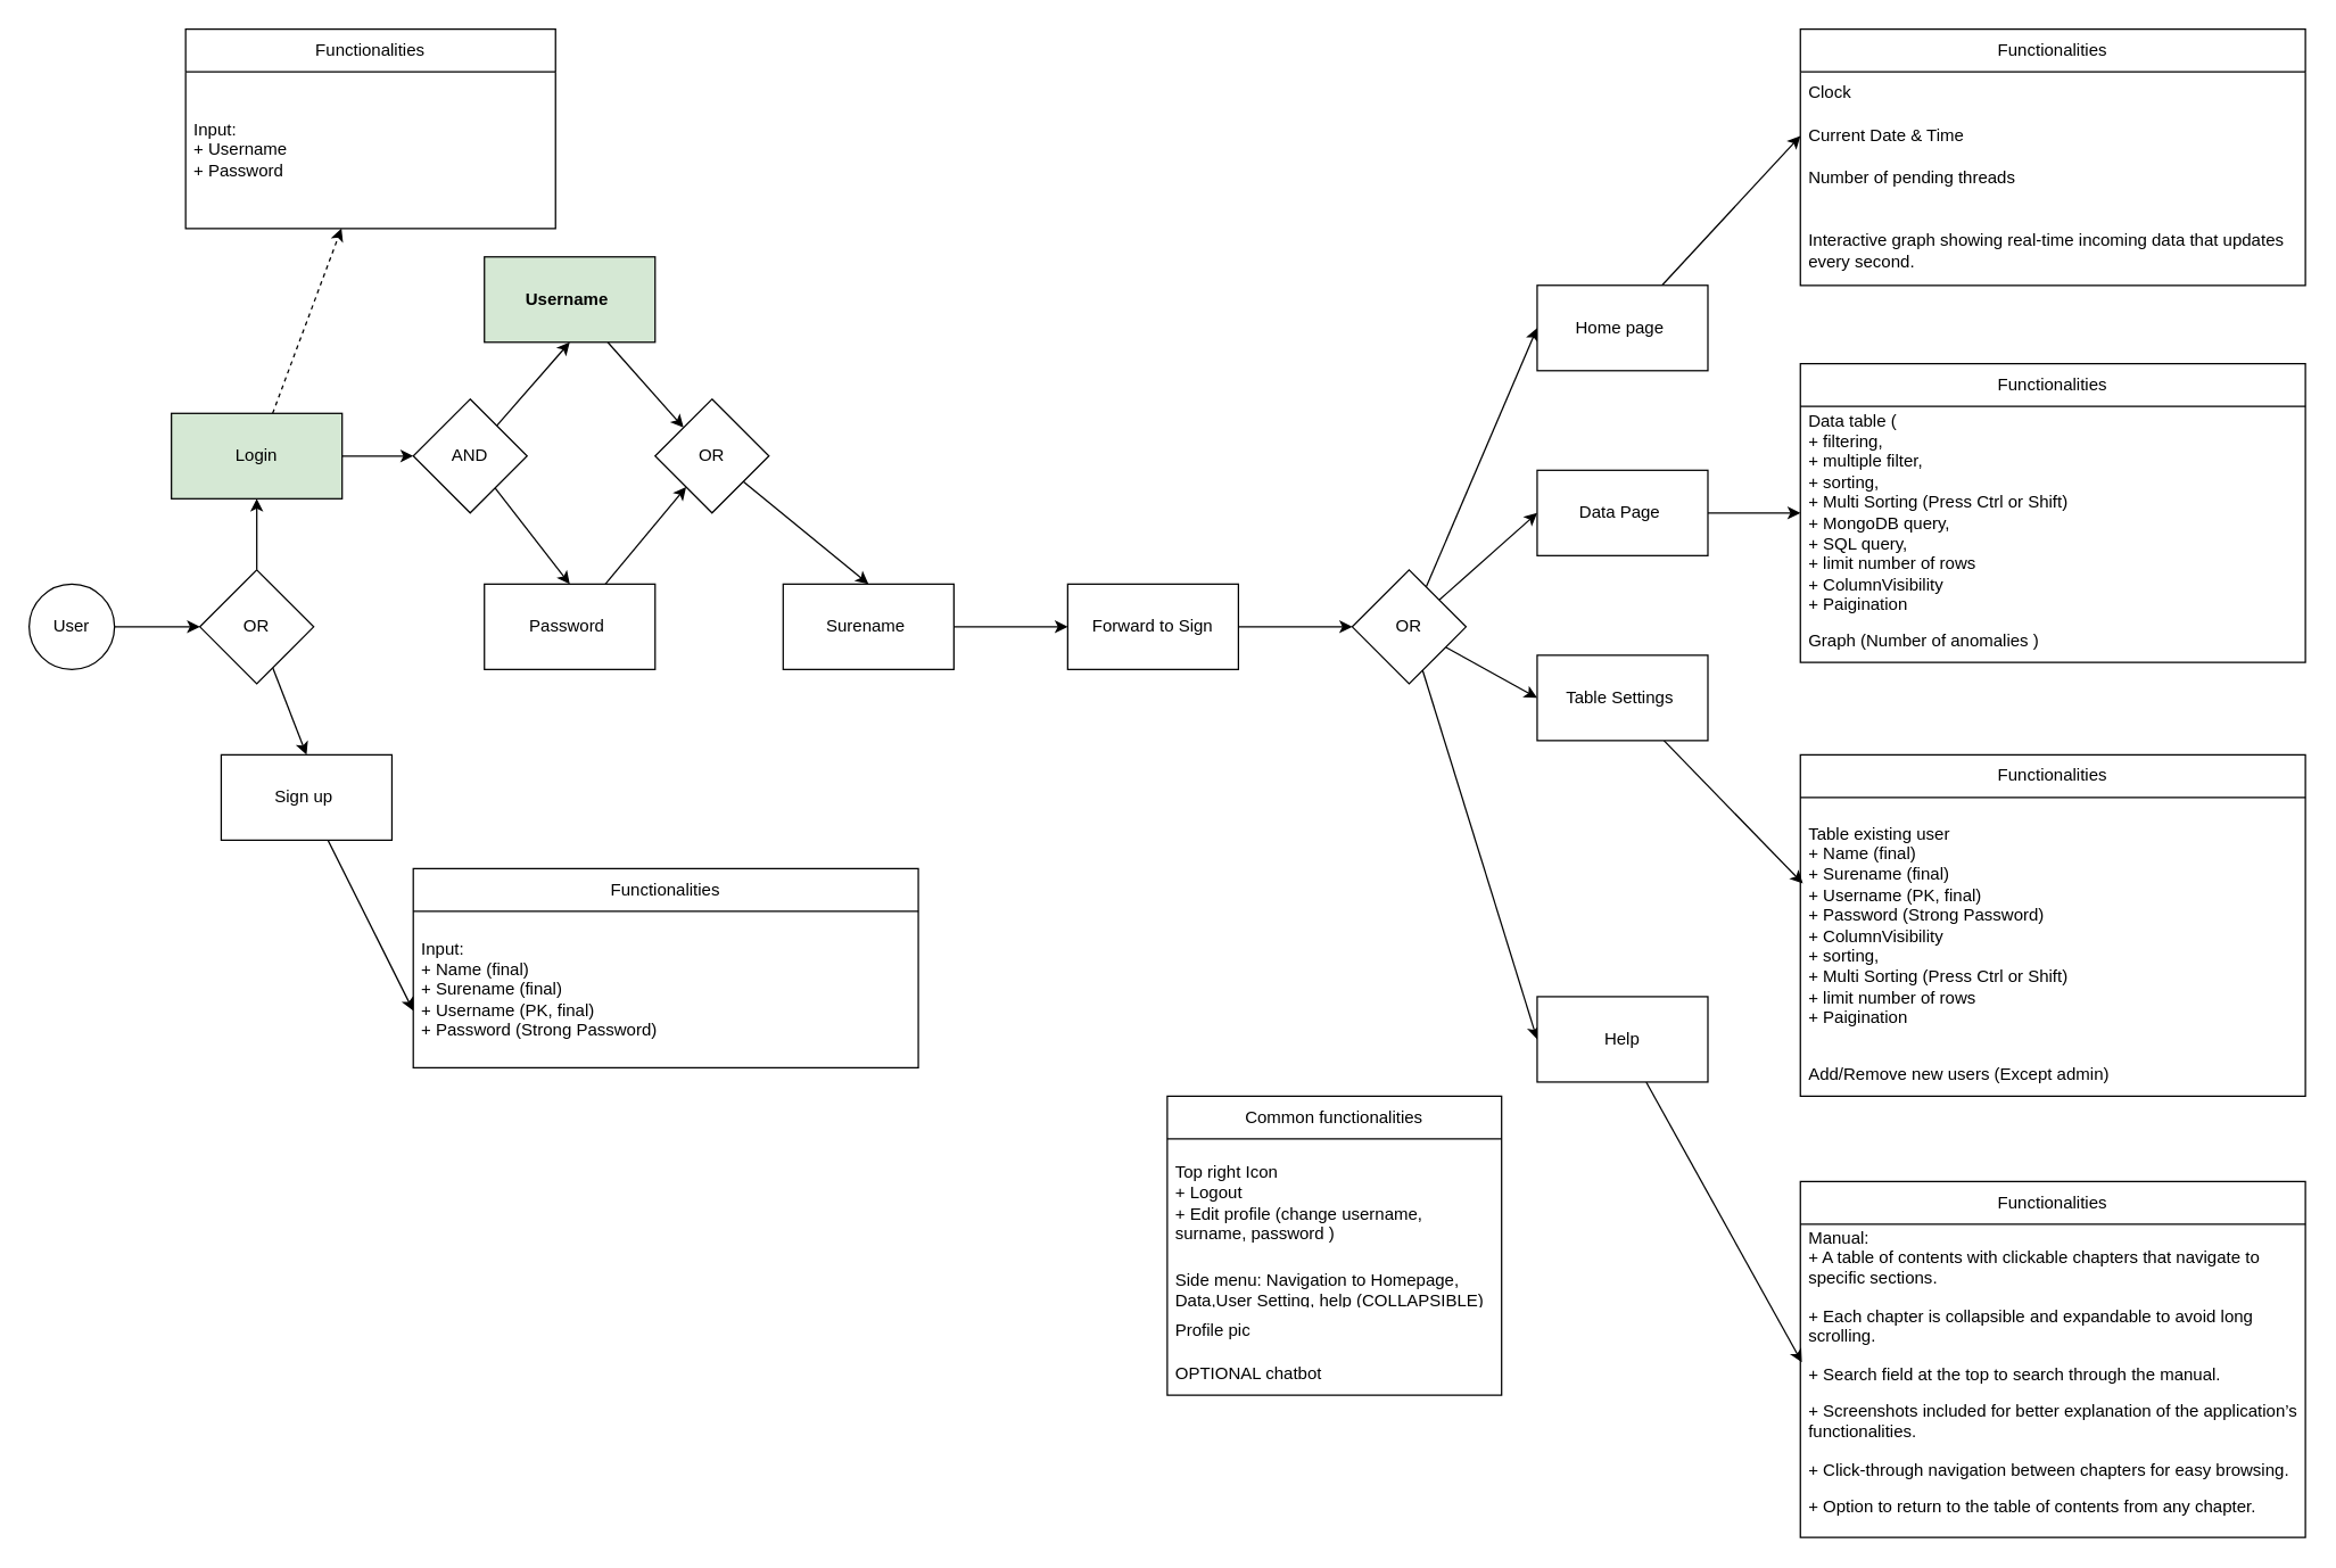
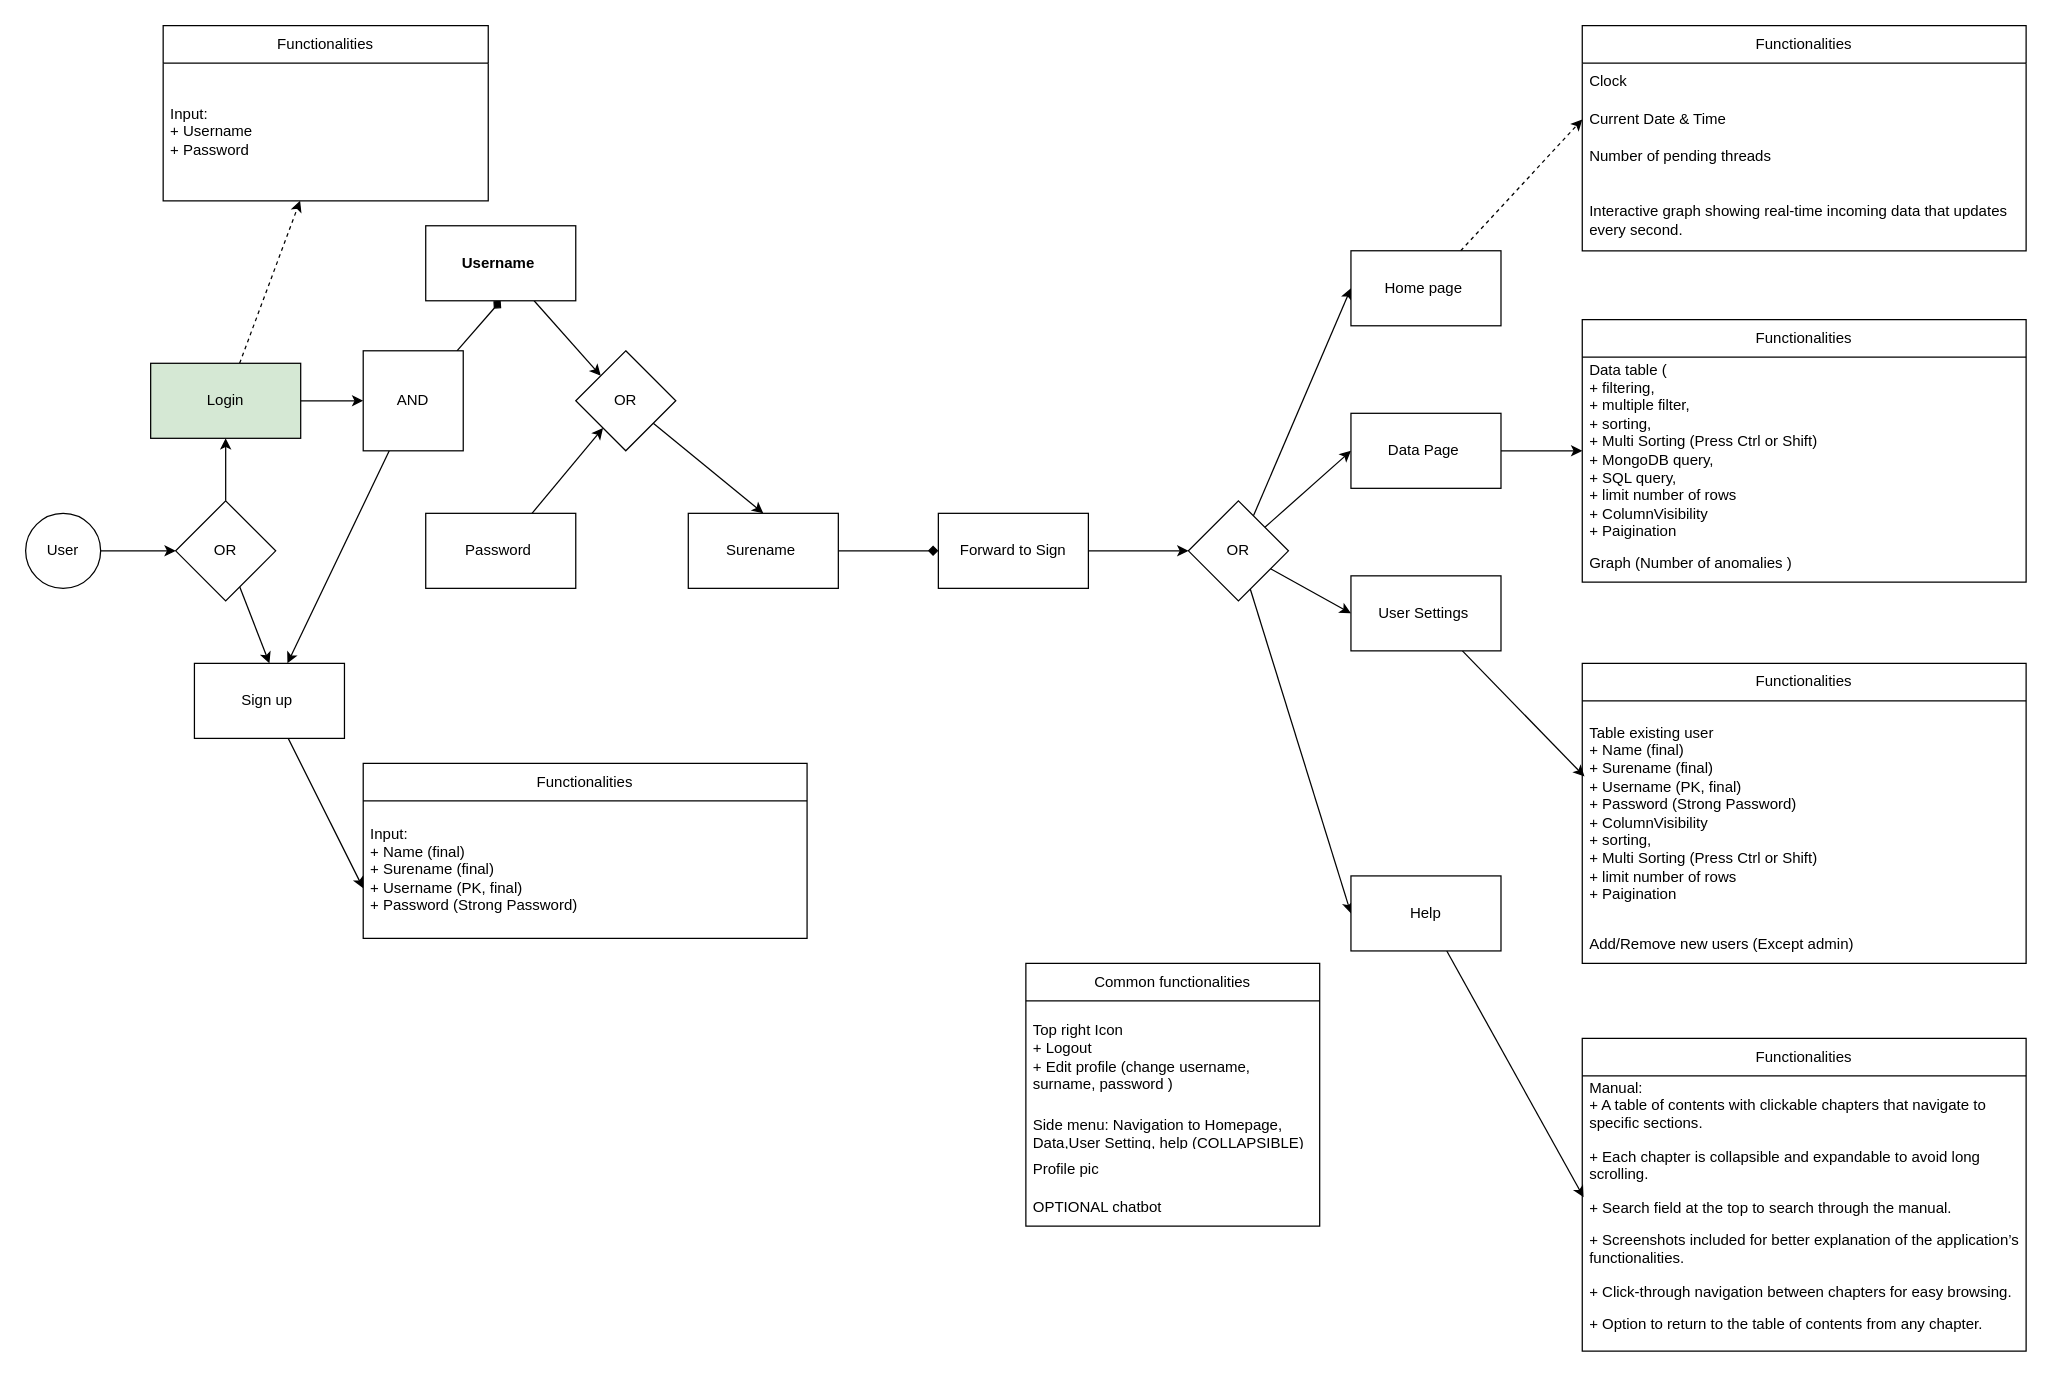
- <mxCell id="36" style="edgeStyle=none;html=1;entryX=0;entryY=0.5;entryDx=0;entryDy=0;" parent="1" source="37" target="40" edge="1"><mxGeometry relative="1" as="geometry" /></mxCell>
+ <mxCell id="36" style="edgeStyle=none;html=1;entryX=0;entryY=0.5;entryDx=0;entryDy=0;dashed=1;" parent="1" source="37" target="40" edge="1"><mxGeometry relative="1" as="geometry" /></mxCell>
- <mxCell id="16" value="Username&amp;nbsp;" style="whiteSpace=wrap;html=1;fontStyle=1;fillColor=#d5e8d4;" parent="1" vertex="1"><mxGeometry x="340" y="180" width="120" height="60" as="geometry" /></mxCell>
+ <mxCell id="16" value="Username&amp;nbsp;" style="whiteSpace=wrap;html=1;fontStyle=1" parent="1" vertex="1"><mxGeometry x="340" y="180" width="120" height="60" as="geometry" /></mxCell>
- <mxCell id="12" style="edgeStyle=none;html=1;entryX=0.5;entryY=1;entryDx=0;entryDy=0;" parent="1" source="14" target="16" edge="1"><mxGeometry relative="1" as="geometry" /></mxCell>
+ <mxCell id="12" style="edgeStyle=none;html=1;entryX=0.5;entryY=1;entryDx=0;entryDy=0;endArrow=diamond;" parent="1" source="14" target="16" edge="1"><mxGeometry relative="1" as="geometry" /></mxCell>
- <mxCell id="14" value="AND" style="rhombus;whiteSpace=wrap;html=1;" parent="1" vertex="1"><mxGeometry x="290" y="280" width="80" height="80" as="geometry" /></mxCell>
+ <mxCell id="14" value="AND" style="whiteSpace=wrap;html=1;rounded=0;" parent="1" vertex="1"><mxGeometry x="290" y="280" width="80" height="80" as="geometry" /></mxCell>
- <mxCell id="13" style="edgeStyle=none;html=1;entryX=0.5;entryY=0;entryDx=0;entryDy=0;" parent="1" source="14" target="18" edge="1"><mxGeometry relative="1" as="geometry" /></mxCell>
+ <mxCell id="13" style="edgeStyle=none;html=1;" parent="1" source="14" target="11" edge="1"><mxGeometry relative="1" as="geometry" /></mxCell>
- <mxCell id="21" value="" style="edgeStyle=none;html=1;" parent="1" source="22" target="24" edge="1"><mxGeometry relative="1" as="geometry" /></mxCell>
+ <mxCell id="21" value="" style="edgeStyle=none;html=1;endArrow=diamond;" parent="1" source="22" target="24" edge="1"><mxGeometry relative="1" as="geometry" /></mxCell>
- <mxCell id="33" value="Table Settings&amp;nbsp;" style="whiteSpace=wrap;html=1;" parent="1" vertex="1"><mxGeometry x="1080" y="460" width="120" height="60" as="geometry" /></mxCell>
+ <mxCell id="33" value="User Settings&amp;nbsp;" style="whiteSpace=wrap;html=1;" parent="1" vertex="1"><mxGeometry x="1080" y="460" width="120" height="60" as="geometry" /></mxCell>
